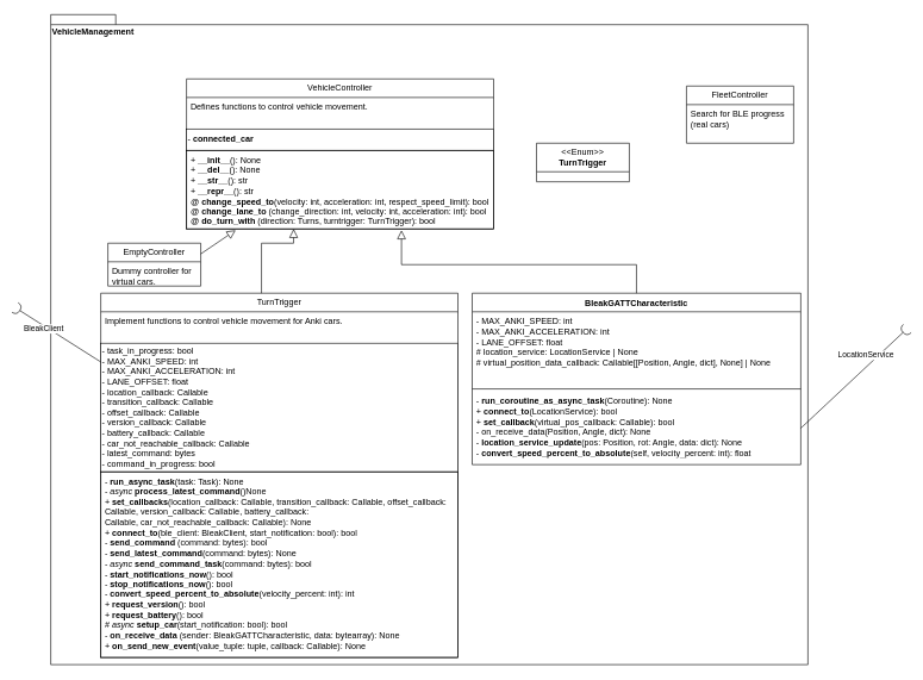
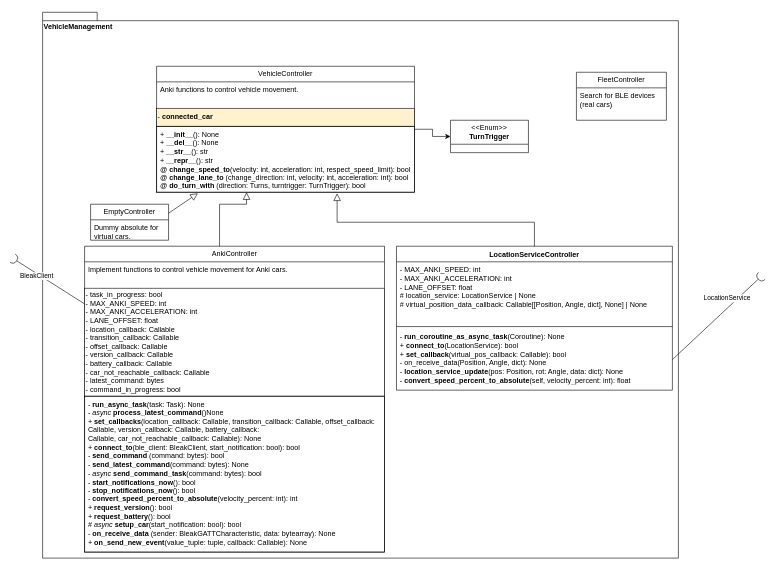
- <mxCell id="13" value="Defines functions to control vehicle movement." style="text;strokeColor=none;fillColor=none;align=left;verticalAlign=top;spacingLeft=4;spacingRight=4;overflow=hidden;rotatable=0;points=[[0,0.5],[1,0.5]];portConstraint=eastwest;whiteSpace=wrap;html=1;" parent="12" vertex="1"><mxGeometry y="26" width="430" height="44" as="geometry" /></mxCell>
+ <mxCell id="13" value="Anki functions to control vehicle movement." style="text;strokeColor=none;fillColor=none;align=left;verticalAlign=top;spacingLeft=4;spacingRight=4;overflow=hidden;rotatable=0;points=[[0,0.5],[1,0.5]];portConstraint=eastwest;whiteSpace=wrap;html=1;" parent="12" vertex="1"><mxGeometry y="26" width="430" height="44" as="geometry" /></mxCell>
- <mxCell id="10" value="Search for BLE progress (real cars)" style="text;strokeColor=none;fillColor=none;align=left;verticalAlign=top;spacingLeft=4;spacingRight=4;overflow=hidden;rotatable=0;points=[[0,0.5],[1,0.5]];portConstraint=eastwest;whiteSpace=wrap;html=1;" parent="9" vertex="1"><mxGeometry y="26" width="150" height="54" as="geometry" /></mxCell>
+ <mxCell id="10" value="Search for BLE devices (real cars)" style="text;strokeColor=none;fillColor=none;align=left;verticalAlign=top;spacingLeft=4;spacingRight=4;overflow=hidden;rotatable=0;points=[[0,0.5],[1,0.5]];portConstraint=eastwest;whiteSpace=wrap;html=1;" parent="9" vertex="1"><mxGeometry y="26" width="150" height="54" as="geometry" /></mxCell>
- <mxCell id="14" value="- &lt;b&gt;connected_car&lt;/b&gt;" style="html=1;whiteSpace=wrap;align=left;" parent="12" vertex="1"><mxGeometry y="70" width="430" height="30" as="geometry" /></mxCell>
+ <mxCell id="14" value="- &lt;b&gt;connected_car&lt;/b&gt;" style="html=1;whiteSpace=wrap;align=left;fillColor=#fff2cc;" parent="12" vertex="1"><mxGeometry y="70" width="430" height="30" as="geometry" /></mxCell>
+ <mxCell id="11" style="edgeStyle=orthogonalEdgeStyle;rounded=0;orthogonalLoop=1;jettySize=auto;html=1;" parent="1" source="12" target="18" edge="1"><mxGeometry relative="1" as="geometry" /></mxCell>
- <mxCell id="8" value="Dummy controller for virtual cars." style="text;strokeColor=none;fillColor=none;align=left;verticalAlign=top;spacingLeft=4;spacingRight=4;overflow=hidden;rotatable=0;points=[[0,0.5],[1,0.5]];portConstraint=eastwest;whiteSpace=wrap;html=1;" parent="7" vertex="1"><mxGeometry y="26" width="130" height="34" as="geometry" /></mxCell>
+ <mxCell id="8" value="Dummy absolute for virtual cars." style="text;strokeColor=none;fillColor=none;align=left;verticalAlign=top;spacingLeft=4;spacingRight=4;overflow=hidden;rotatable=0;points=[[0,0.5],[1,0.5]];portConstraint=eastwest;whiteSpace=wrap;html=1;" parent="7" vertex="1"><mxGeometry y="26" width="130" height="34" as="geometry" /></mxCell>
- <mxCell id="3" value="TurnTrigger" style="swimlane;fontStyle=0;childLayout=stackLayout;horizontal=1;startSize=26;fillColor=none;horizontalStack=0;resizeParent=1;resizeParentMax=0;resizeLast=0;collapsible=1;marginBottom=0;whiteSpace=wrap;html=1;" parent="1" vertex="1"><mxGeometry x="140" y="410" width="500" height="510" as="geometry" /></mxCell>
+ <mxCell id="3" value="AnkiController" style="swimlane;fontStyle=0;childLayout=stackLayout;horizontal=1;startSize=26;fillColor=none;horizontalStack=0;resizeParent=1;resizeParentMax=0;resizeLast=0;collapsible=1;marginBottom=0;whiteSpace=wrap;html=1;" parent="1" vertex="1"><mxGeometry x="140" y="410" width="500" height="510" as="geometry" /></mxCell>
- <mxCell id="22" value="BleakGATTCharacteristic" style="swimlane;fontStyle=1;align=center;verticalAlign=top;childLayout=stackLayout;horizontal=1;startSize=26;horizontalStack=0;resizeParent=1;resizeParentMax=0;resizeLast=0;collapsible=1;marginBottom=0;whiteSpace=wrap;html=1;" parent="1" vertex="1"><mxGeometry x="660" y="410" width="460" height="240" as="geometry" /></mxCell>
+ <mxCell id="22" value="LocationServiceController" style="swimlane;fontStyle=1;align=center;verticalAlign=top;childLayout=stackLayout;horizontal=1;startSize=26;horizontalStack=0;resizeParent=1;resizeParentMax=0;resizeLast=0;collapsible=1;marginBottom=0;whiteSpace=wrap;html=1;" parent="1" vertex="1"><mxGeometry x="660" y="410" width="460" height="240" as="geometry" /></mxCell>
